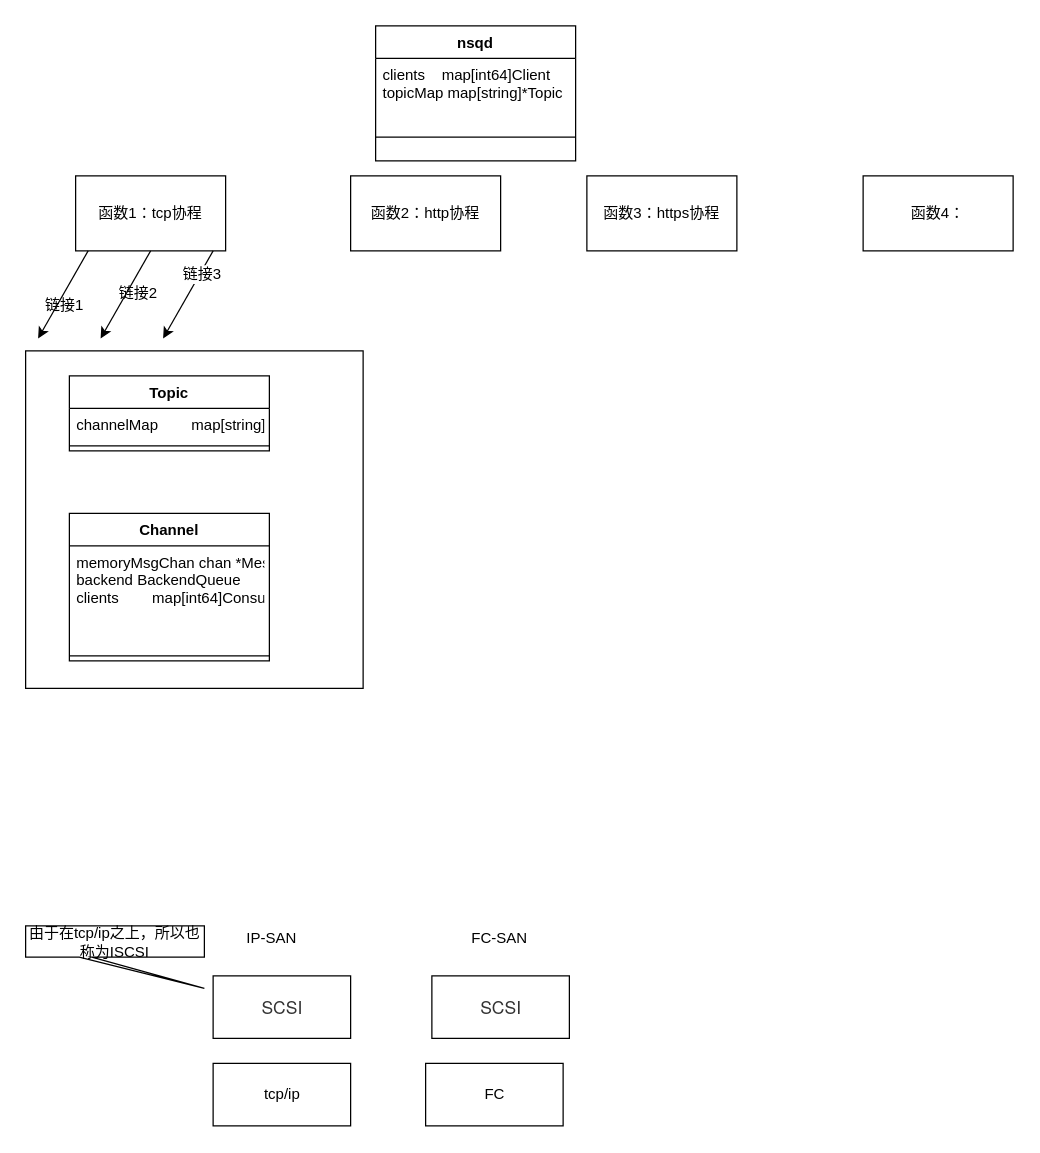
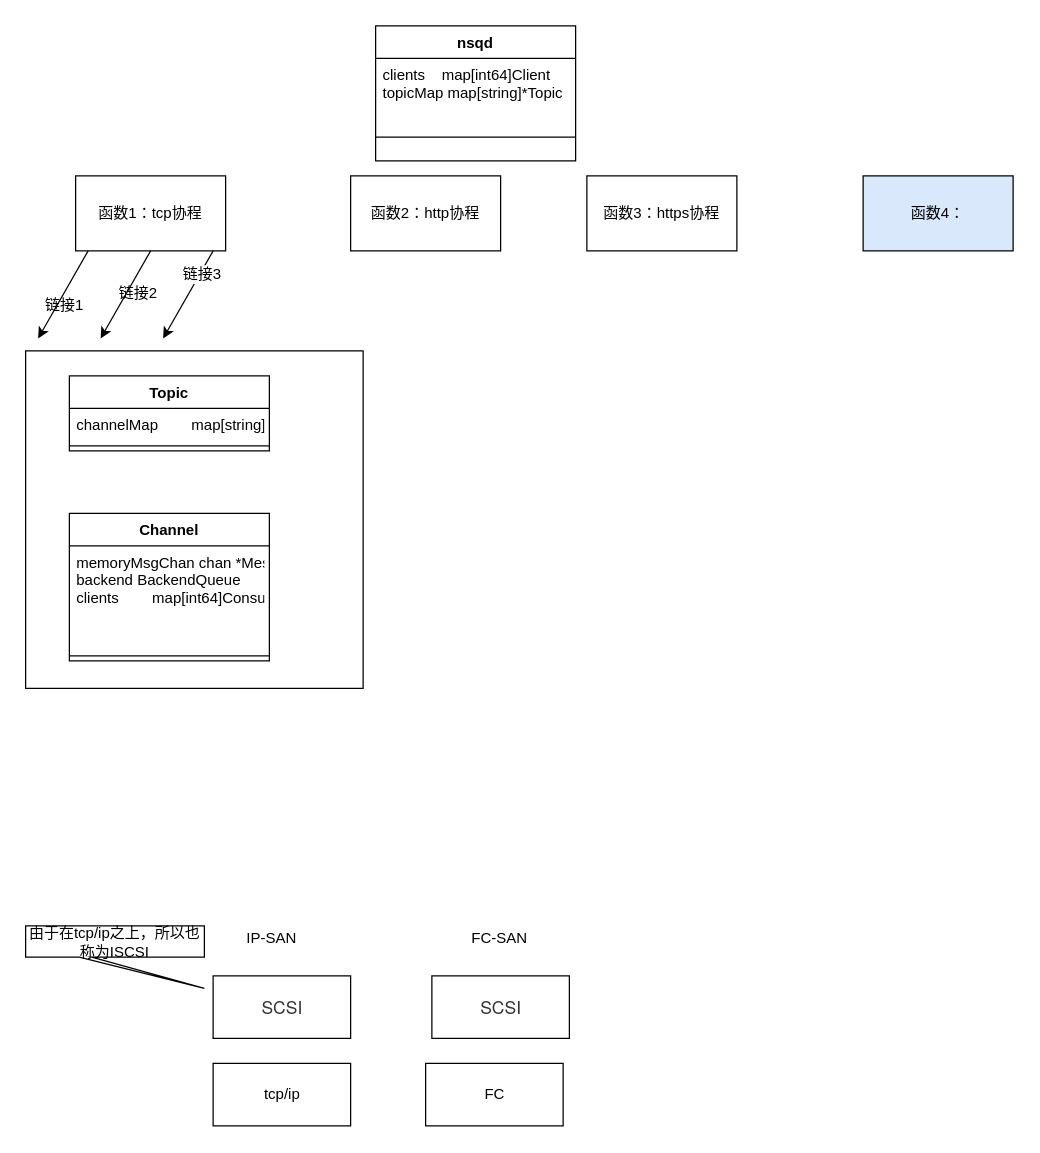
- <mxCell id="8" value="函数4：" style="rounded=0;whiteSpace=wrap;html=1;" parent="1" vertex="1"><mxGeometry x="690" y="140" width="120" height="60" as="geometry" /></mxCell>
+ <mxCell id="8" value="函数4：" style="rounded=0;whiteSpace=wrap;html=1;fillColor=#dae8fc;" parent="1" vertex="1"><mxGeometry x="690" y="140" width="120" height="60" as="geometry" /></mxCell>
